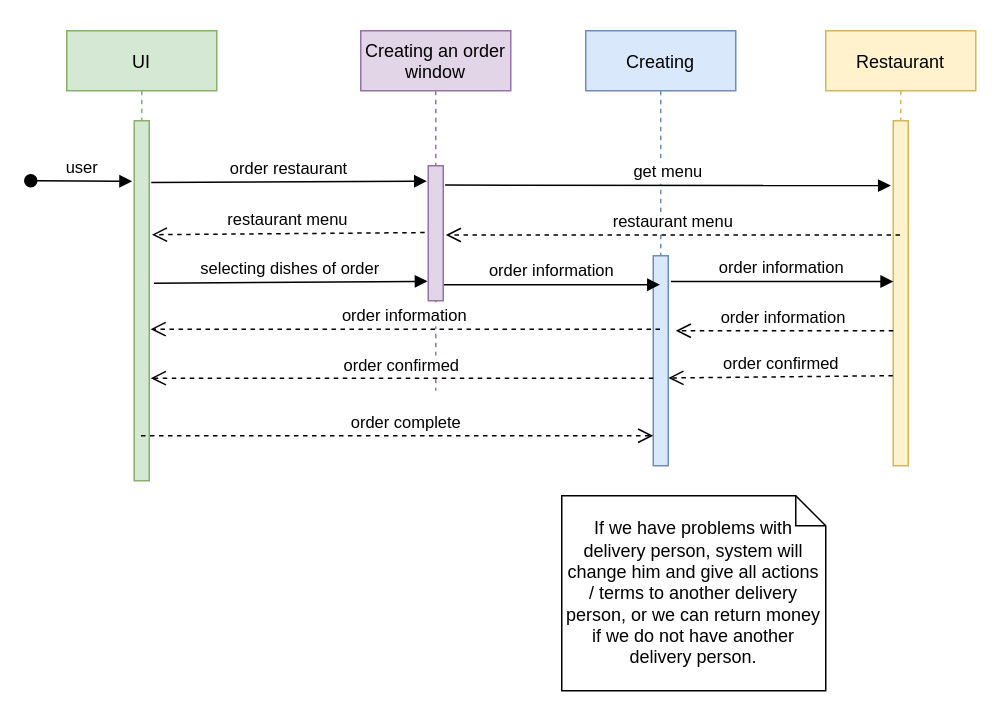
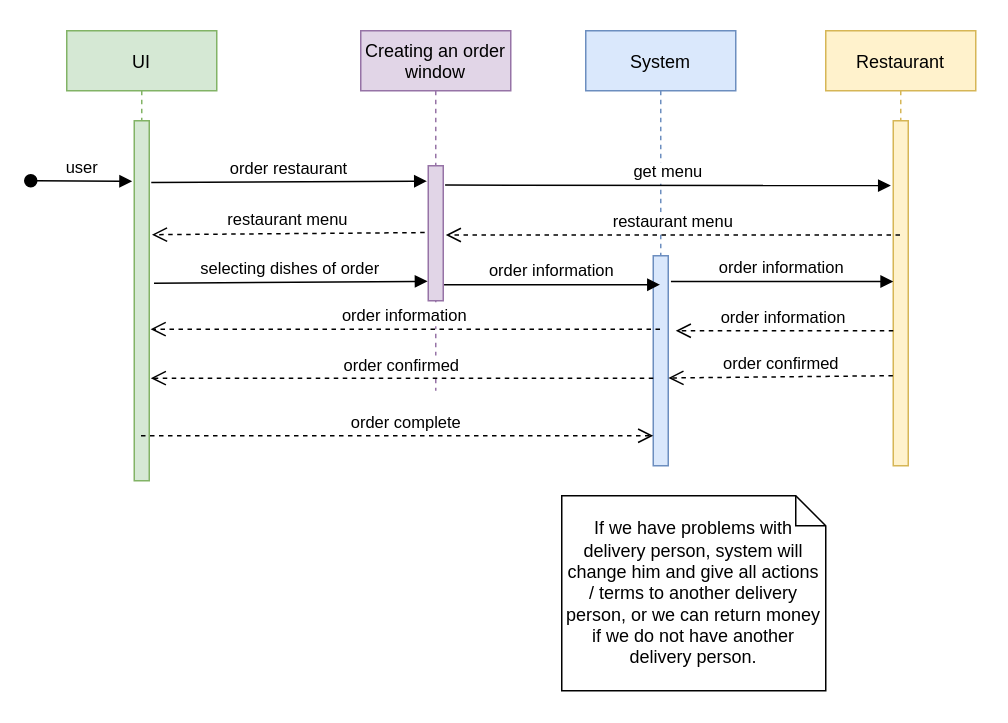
- <mxCell id="2" value="Creating" style="shape=umlLifeline;perimeter=lifelinePerimeter;container=1;collapsible=0;recursiveResize=0;rounded=0;shadow=0;strokeWidth=1;fillColor=#dae8fc;strokeColor=#6c8ebf;" parent="1" vertex="1"><mxGeometry x="390" y="20" width="100" height="290" as="geometry" /></mxCell>
+ <mxCell id="2" value="System" style="shape=umlLifeline;perimeter=lifelinePerimeter;container=1;collapsible=0;recursiveResize=0;rounded=0;shadow=0;strokeWidth=1;fillColor=#dae8fc;strokeColor=#6c8ebf;" parent="1" vertex="1"><mxGeometry x="390" y="20" width="100" height="290" as="geometry" /></mxCell>
